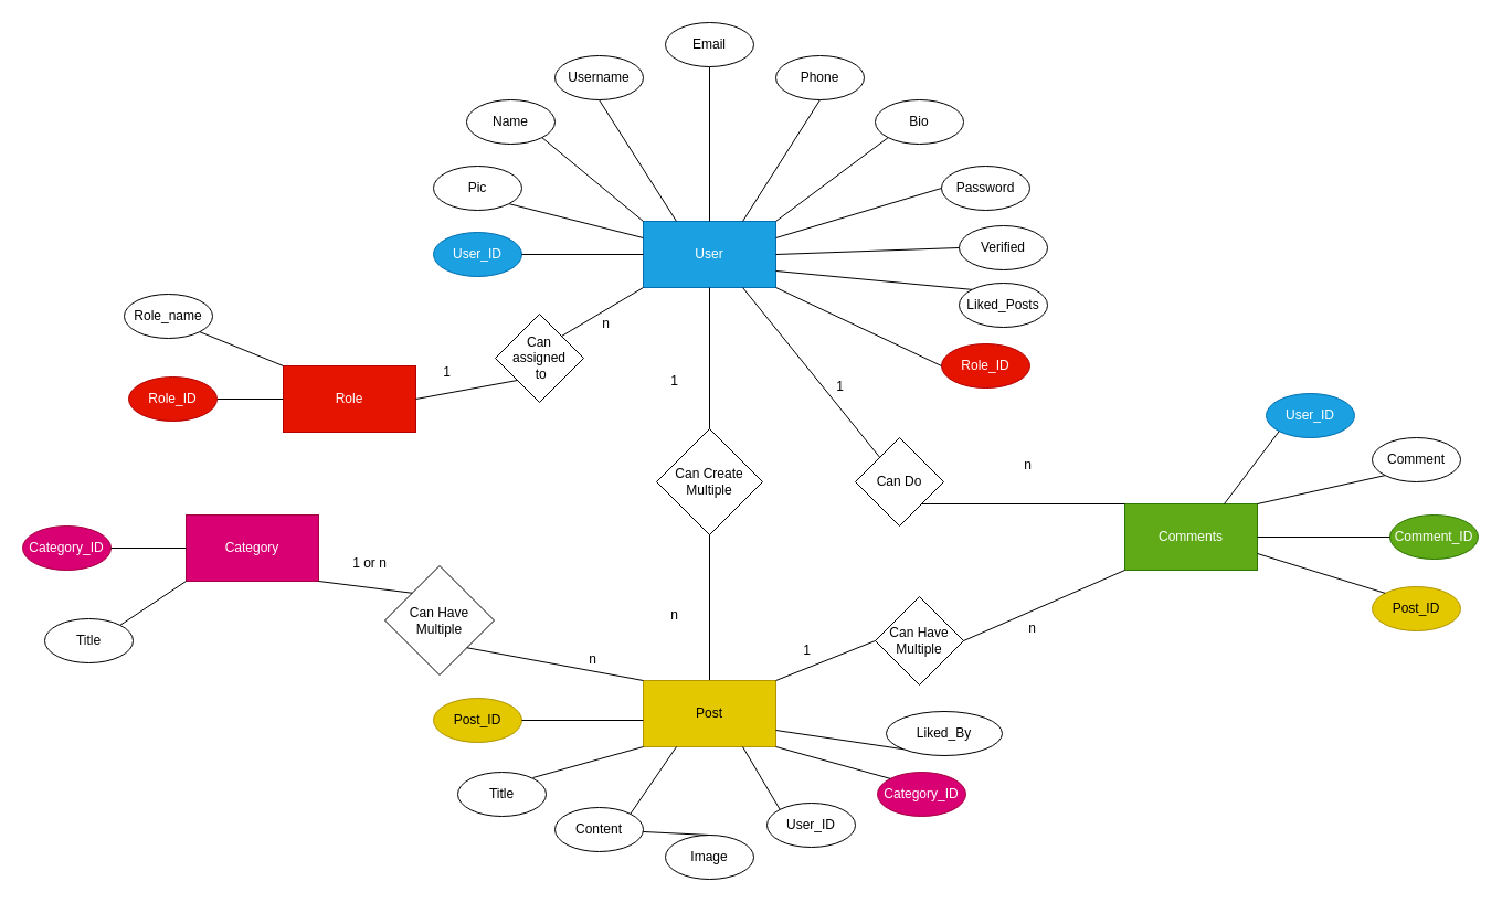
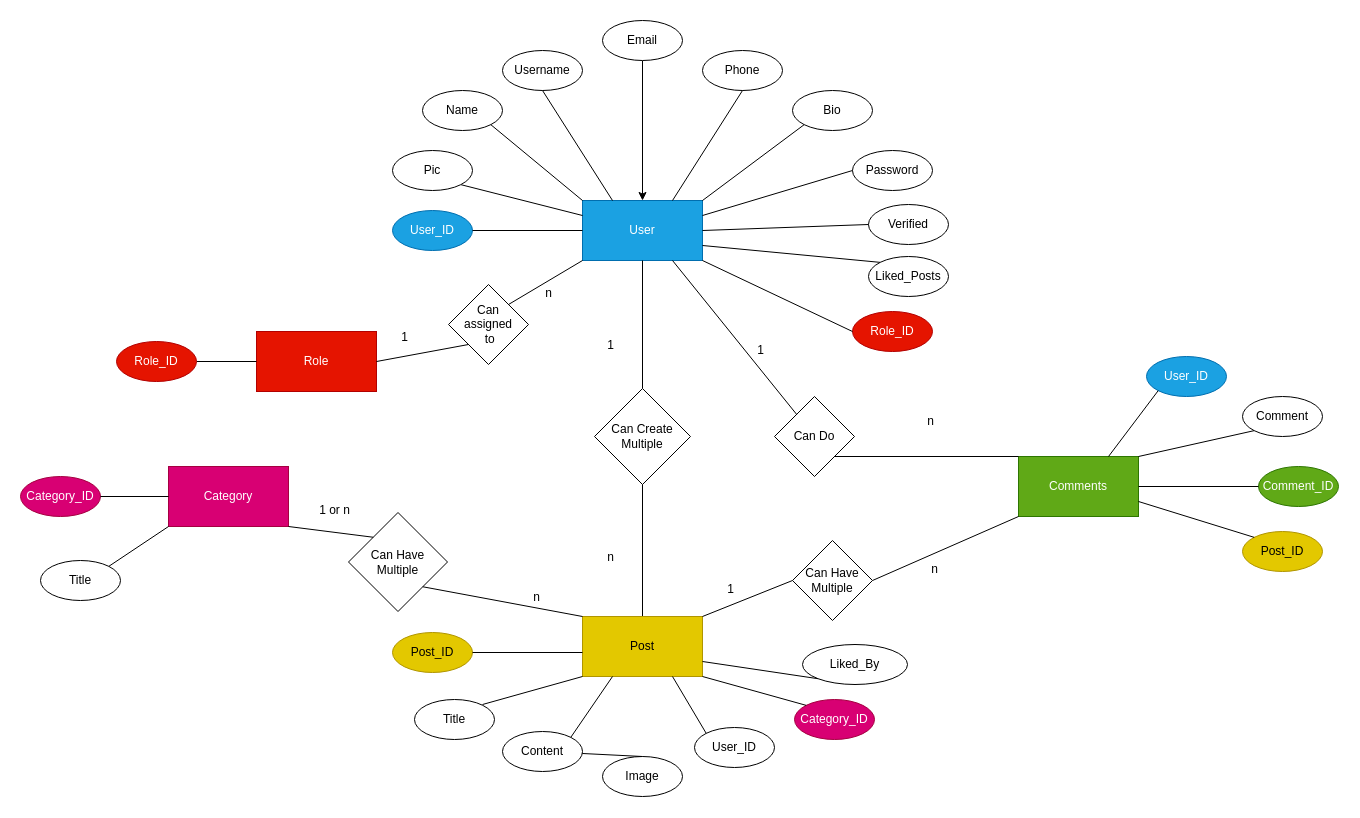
- <mxCell id="15" value="" style="endArrow=none;html=1;rounded=0;exitX=0.5;exitY=1;exitDx=0;exitDy=0;entryX=0.5;entryY=0;entryDx=0;entryDy=0;" edge="1" source="16" parent="1" target="2"><mxGeometry width="50" height="50" relative="1" as="geometry"><mxPoint x="982" y="225" as="sourcePoint" /><mxPoint x="702" y="205" as="targetPoint" /></mxGeometry></mxCell>
+ <mxCell id="15" value="" style="endArrow=classic;html=1;rounded=0;exitX=0.5;exitY=1;exitDx=0;exitDy=0;entryX=0.5;entryY=0;entryDx=0;entryDy=0;" edge="1" source="16" parent="1" target="2"><mxGeometry width="50" height="50" relative="1" as="geometry"><mxPoint x="982" y="225" as="sourcePoint" /><mxPoint x="702" y="205" as="targetPoint" /></mxGeometry></mxCell>
- <mxCell id="75" value="Role_name" style="ellipse;whiteSpace=wrap;html=1;" vertex="1" parent="1"><mxGeometry x="112" y="266" width="80" height="40" as="geometry" /></mxCell>
- <mxCell id="76" value="" style="endArrow=none;html=1;rounded=0;exitX=1;exitY=1;exitDx=0;exitDy=0;entryX=0;entryY=0;entryDx=0;entryDy=0;" edge="1" source="75" parent="1" target="72"><mxGeometry width="50" height="50" relative="1" as="geometry"><mxPoint x="432" y="346" as="sourcePoint" /><mxPoint x="272" y="308" as="targetPoint" /></mxGeometry></mxCell>
